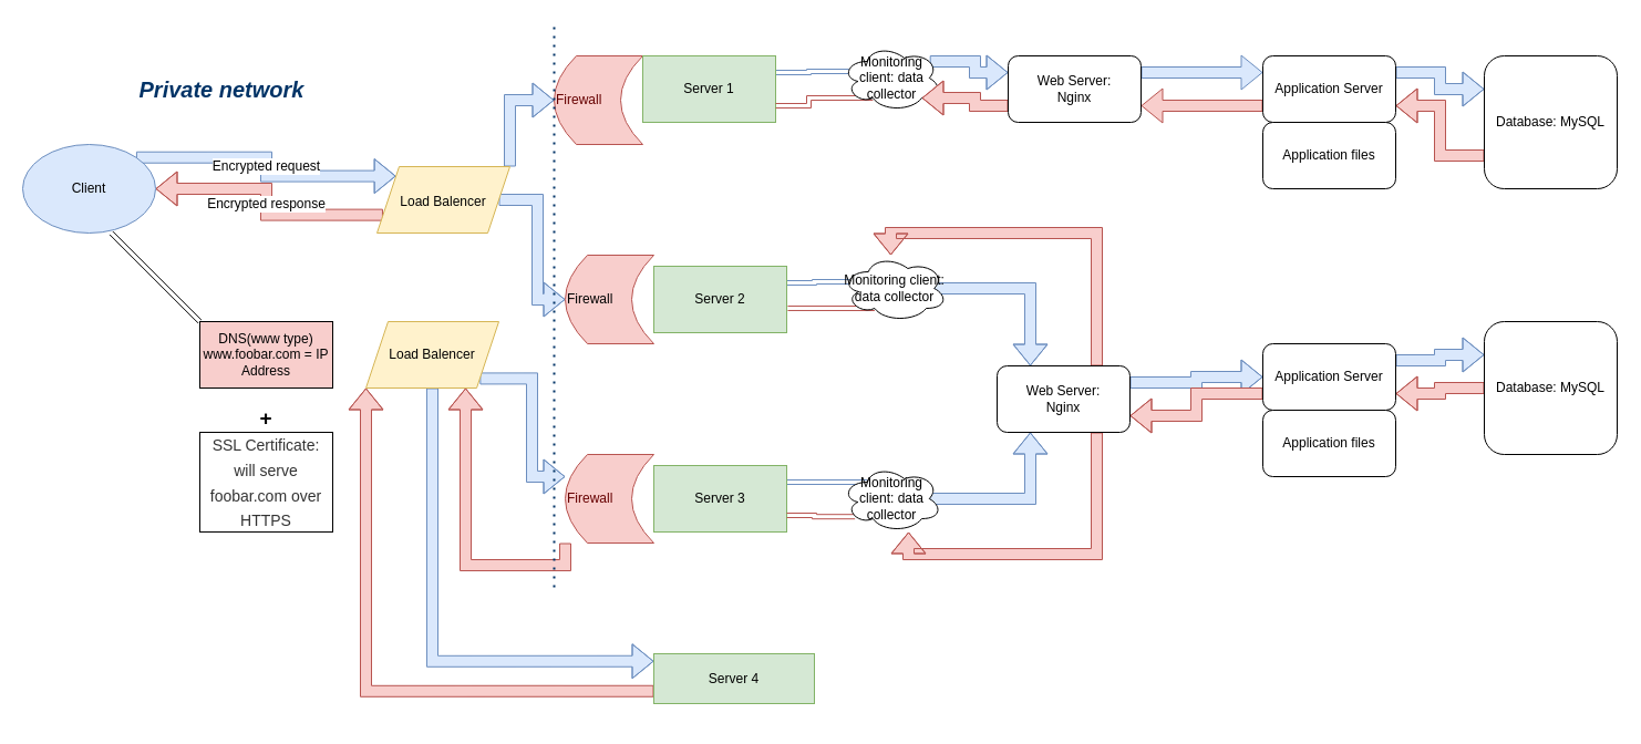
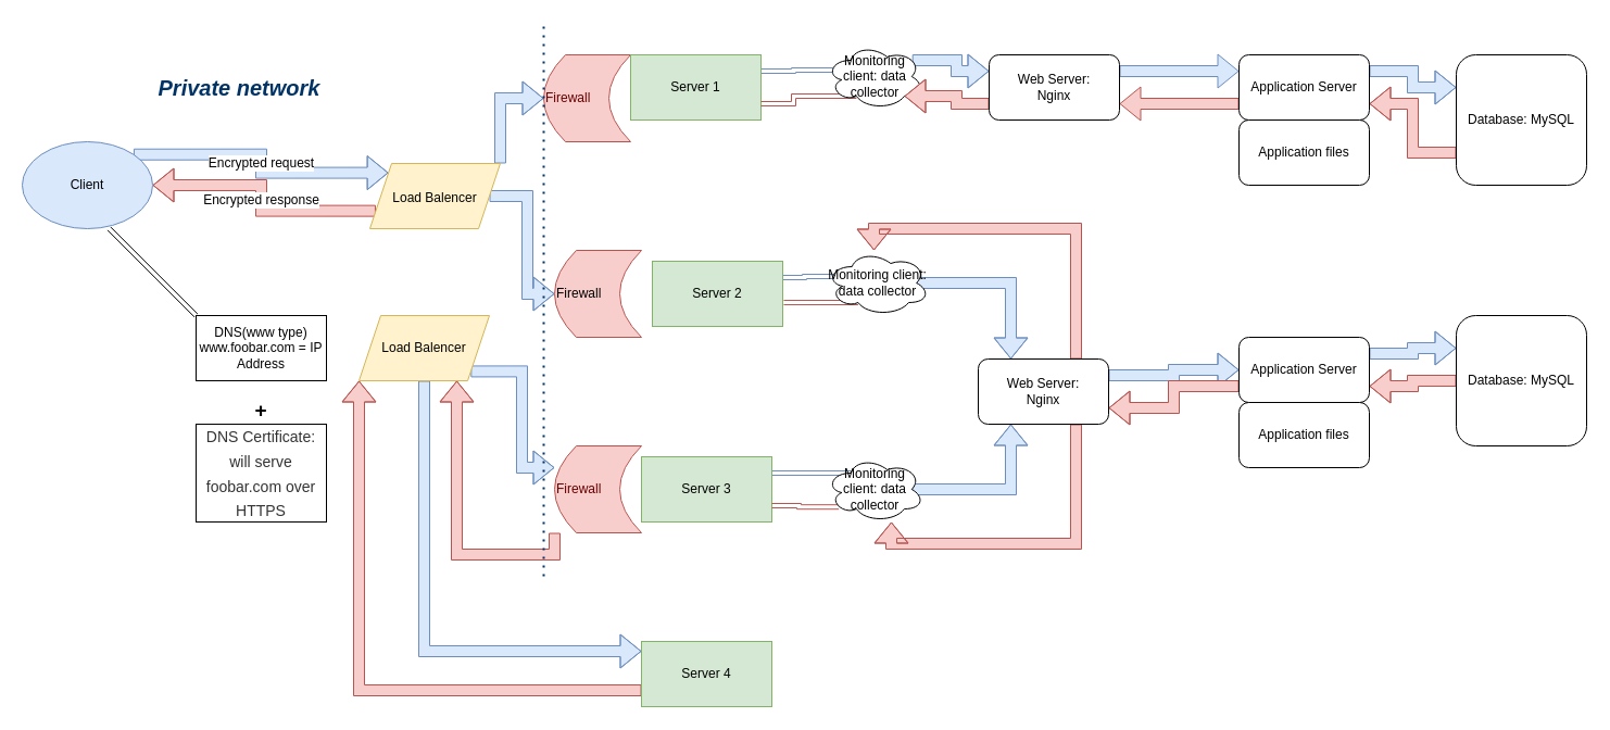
- <mxCell id="52" value="&lt;i&gt;&lt;font color=&quot;#003366&quot; size=&quot;1&quot;&gt;&lt;b style=&quot;font-size: 20px&quot;&gt;Private network&lt;/b&gt;&lt;/font&gt;&lt;/i&gt;" style="text;html=1;strokeColor=none;fillColor=none;align=center;verticalAlign=middle;whiteSpace=wrap;rounded=0;fontFamily=Helvetica;fontSize=12;fontColor=#000000;" parent="1" vertex="1"><mxGeometry x="100" y="65" width="200" height="30" as="geometry" /></mxCell>
+ <mxCell id="52" value="&lt;i&gt;&lt;font color=&quot;#003366&quot; size=&quot;1&quot;&gt;&lt;b style=&quot;font-size: 20px&quot;&gt;Private network&lt;/b&gt;&lt;/font&gt;&lt;/i&gt;" style="text;html=1;strokeColor=none;fillColor=none;align=center;verticalAlign=middle;whiteSpace=wrap;rounded=0;fontFamily=Helvetica;fontSize=12;fontColor=#000000;" parent="1" vertex="1"><mxGeometry x="120" y="65" width="200" height="30" as="geometry" /></mxCell>
- <mxCell id="20" value="Server 2" style="rounded=0;whiteSpace=wrap;html=1;fontFamily=Helvetica;fontSize=12;fillColor=#d5e8d4;strokeColor=#82b366;" parent="1" vertex="1"><mxGeometry x="590" y="240" width="120" height="60" as="geometry" /></mxCell>
+ <mxCell id="20" value="Server 2" style="rounded=0;whiteSpace=wrap;html=1;fontFamily=Helvetica;fontSize=12;fillColor=#d5e8d4;strokeColor=#82b366;" parent="1" vertex="1"><mxGeometry x="600" y="240" width="120" height="60" as="geometry" /></mxCell>
- <mxCell id="4" value="&lt;span&gt;DNS(www type)&lt;/span&gt;&lt;br&gt;&lt;span&gt;www.foobar.com = IP Address&lt;/span&gt;" style="rounded=0;whiteSpace=wrap;html=1;fillColor=#f8cecc;" parent="1" vertex="1"><mxGeometry x="180" y="290" width="120" height="60" as="geometry" /></mxCell>
+ <mxCell id="4" value="&lt;span&gt;DNS(www type)&lt;/span&gt;&lt;br&gt;&lt;span&gt;www.foobar.com = IP Address&lt;/span&gt;" style="rounded=0;whiteSpace=wrap;html=1;" parent="1" vertex="1"><mxGeometry x="180" y="290" width="120" height="60" as="geometry" /></mxCell>
- <mxCell id="7" value="&lt;font color=&quot;#333333&quot;&gt;&lt;span style=&quot;font-size: 14px ; background-color: rgb(255 , 255 , 255)&quot;&gt;SSL Certificate: will serve foobar.com over HTTPS&lt;/span&gt;&lt;/font&gt;" style="rounded=0;whiteSpace=wrap;html=1;fontSize=19;" parent="1" vertex="1"><mxGeometry x="180" y="390" width="120" height="90" as="geometry" /></mxCell>
+ <mxCell id="7" value="&lt;font color=&quot;#333333&quot;&gt;&lt;span style=&quot;font-size: 14px ; background-color: rgb(255 , 255 , 255)&quot;&gt;DNS Certificate: will serve foobar.com over HTTPS&lt;/span&gt;&lt;/font&gt;" style="rounded=0;whiteSpace=wrap;html=1;fontSize=19;" parent="1" vertex="1"><mxGeometry x="180" y="390" width="120" height="90" as="geometry" /></mxCell>
- <mxCell id="56" value="Server 4" style="rounded=0;whiteSpace=wrap;html=1;fillColor=#d5e8d4;strokeColor=#82b366;" parent="1" vertex="1"><mxGeometry x="590" y="590" width="145" height="45" as="geometry" /></mxCell>
+ <mxCell id="56" value="Server 4" style="rounded=0;whiteSpace=wrap;html=1;fillColor=#d5e8d4;strokeColor=#82b366;" parent="1" vertex="1"><mxGeometry x="590" y="590" width="120" height="60" as="geometry" /></mxCell>
